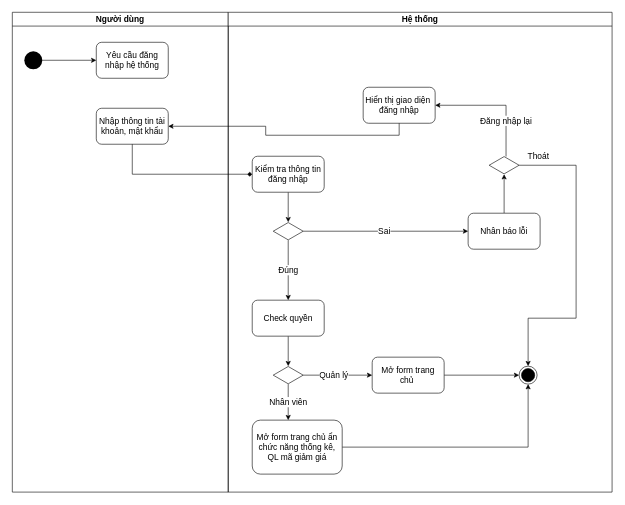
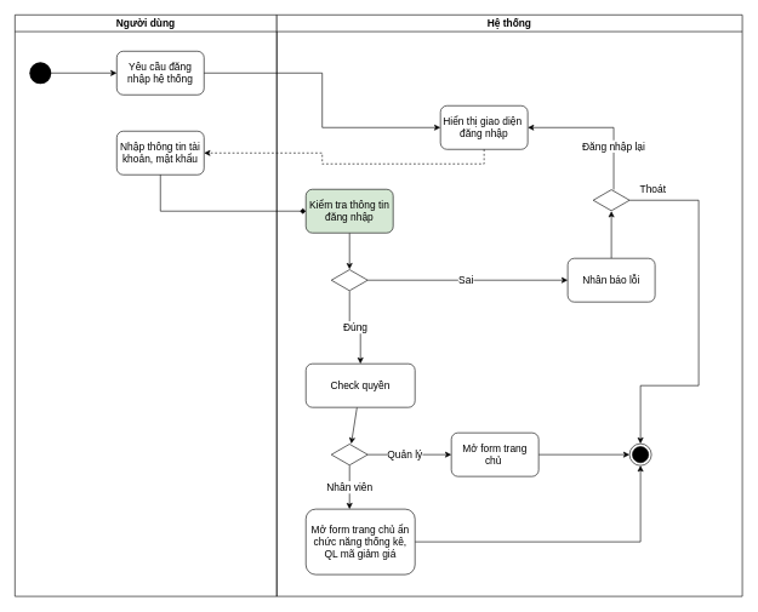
+ <mxCell id="30" style="edgeStyle=orthogonalEdgeStyle;rounded=0;orthogonalLoop=1;jettySize=auto;html=1;fontSize=14;entryX=0;entryY=0.5;entryDx=0;entryDy=0;" parent="1" source="5" target="8" edge="1"><mxGeometry relative="1" as="geometry"><mxPoint x="470" y="100" as="targetPoint" /></mxGeometry></mxCell>
- <mxCell id="31" style="edgeStyle=orthogonalEdgeStyle;rounded=0;orthogonalLoop=1;jettySize=auto;html=1;entryX=1;entryY=0.5;entryDx=0;entryDy=0;fontSize=14;exitX=0.5;exitY=1;exitDx=0;exitDy=0;" parent="1" source="8" target="6" edge="1"><mxGeometry relative="1" as="geometry" /></mxCell>
+ <mxCell id="31" style="edgeStyle=orthogonalEdgeStyle;rounded=0;orthogonalLoop=1;jettySize=auto;html=1;entryX=1;entryY=0.5;entryDx=0;entryDy=0;fontSize=14;exitX=0.5;exitY=1;exitDx=0;exitDy=0;dashed=1;" parent="1" source="8" target="6" edge="1"><mxGeometry relative="1" as="geometry" /></mxCell>
- <mxCell id="10" value="Kiểm tra thông tin đăng nhập" style="rounded=1;whiteSpace=wrap;html=1;fontSize=14;" parent="7" vertex="1"><mxGeometry x="40" y="240" width="120" height="60" as="geometry" /></mxCell>
+ <mxCell id="10" value="Kiểm tra thông tin đăng nhập" style="rounded=1;whiteSpace=wrap;html=1;fontSize=14;fillColor=#d5e8d4;" parent="7" vertex="1"><mxGeometry x="40" y="240" width="120" height="60" as="geometry" /></mxCell>
- <mxCell id="15" value="Check quyền" style="rounded=1;whiteSpace=wrap;html=1;fontSize=14;" parent="7" vertex="1"><mxGeometry x="40" y="480" width="120" height="60" as="geometry" /></mxCell>
+ <mxCell id="15" value="Check quyền" style="rounded=1;whiteSpace=wrap;html=1;fontSize=14;" parent="7" vertex="1"><mxGeometry x="40" y="480" width="150" height="60" as="geometry" /></mxCell>
